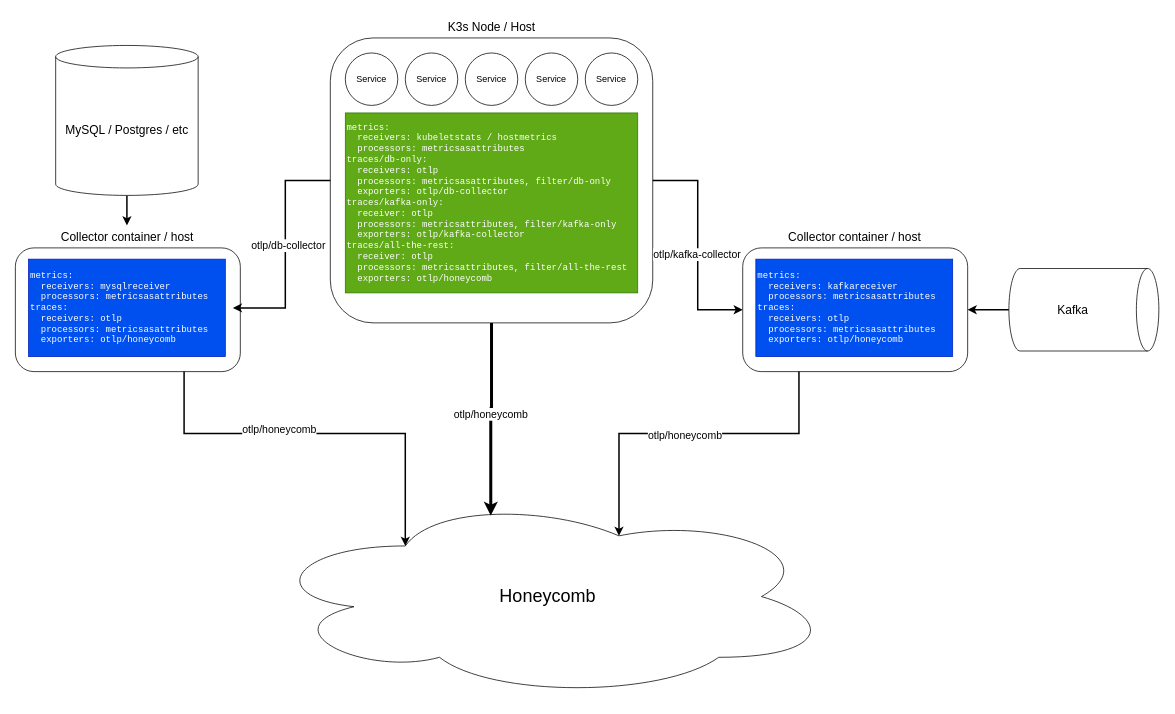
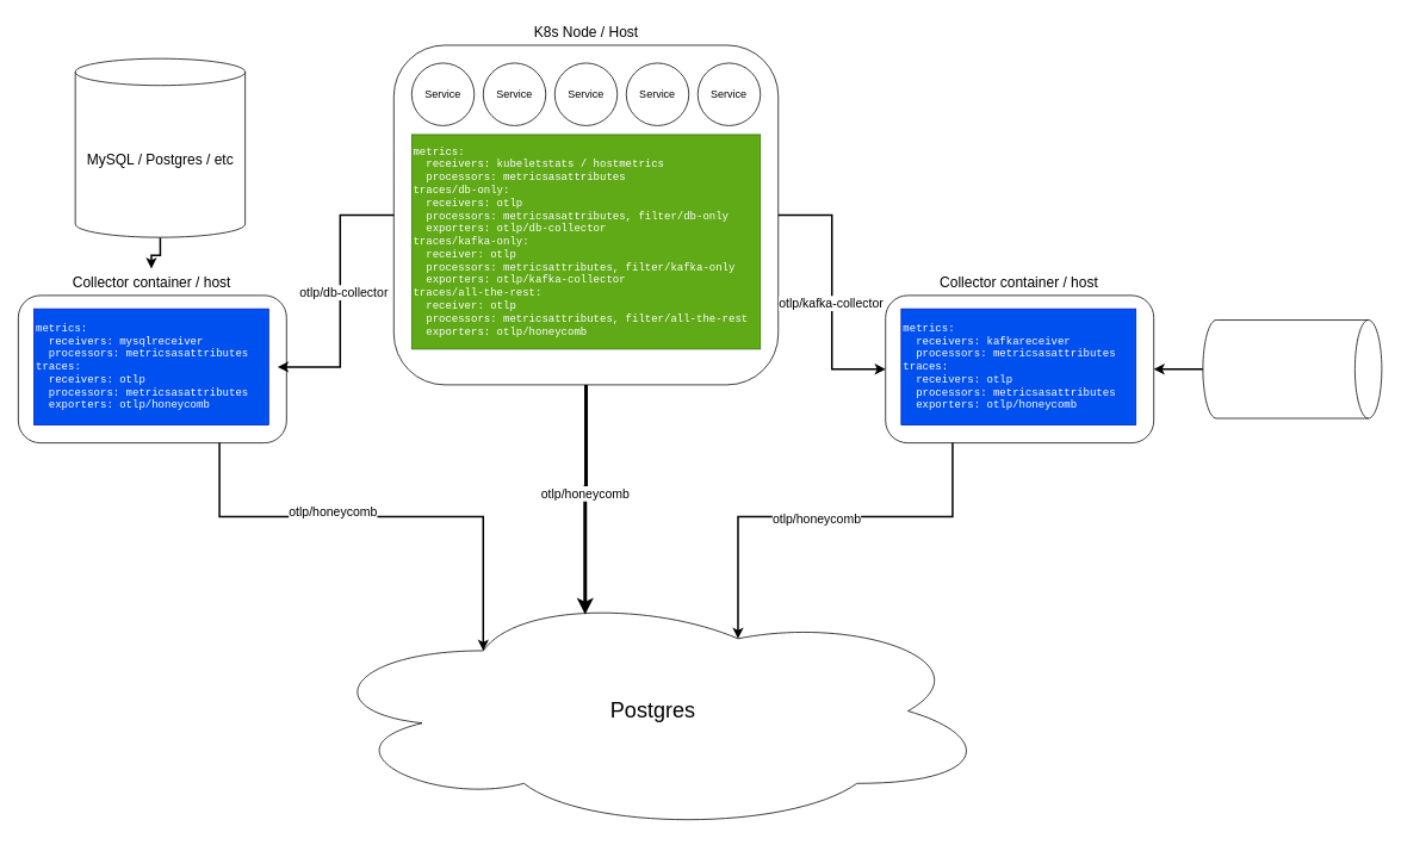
- <mxCell id="4" value="K3s Node / Host" style="text;html=1;align=center;verticalAlign=middle;resizable=0;points=[];autosize=1;strokeColor=none;fillColor=none;fontSize=16;" parent="2" vertex="1"><mxGeometry x="145" width="140" height="30" as="geometry" /></mxCell>
+ <mxCell id="4" value="K8s Node / Host" style="text;html=1;align=center;verticalAlign=middle;resizable=0;points=[];autosize=1;strokeColor=none;fillColor=none;fontSize=16;" parent="2" vertex="1"><mxGeometry x="145" width="140" height="30" as="geometry" /></mxCell>
- <mxCell id="17" value="MySQL / Postgres / etc" style="shape=cylinder3;whiteSpace=wrap;html=1;boundedLbl=1;backgroundOutline=1;size=15;fontSize=16;" parent="11" vertex="1"><mxGeometry x="53.75" width="190" height="200" as="geometry" /></mxCell>
+ <mxCell id="17" value="MySQL / Postgres / etc" style="shape=cylinder3;whiteSpace=wrap;html=1;boundedLbl=1;backgroundOutline=1;size=15;fontSize=16;" parent="11" vertex="1"><mxGeometry x="63.75" y="5" width="190" height="200" as="geometry" /></mxCell>
- <mxCell id="28" value="Kafka" style="text;html=1;align=center;verticalAlign=middle;resizable=0;points=[];autosize=1;strokeColor=none;fillColor=none;fontSize=16;" parent="26" vertex="1"><mxGeometry x="55" y="40" width="60" height="30" as="geometry" /></mxCell>
- <mxCell id="29" value="Honeycomb" style="ellipse;shape=cloud;whiteSpace=wrap;html=1;fontSize=24;" parent="1" vertex="1"><mxGeometry x="350" y="660" width="760" height="270" as="geometry" /></mxCell>
+ <mxCell id="29" value="Postgres" style="ellipse;shape=cloud;whiteSpace=wrap;html=1;fontSize=24;" parent="1" vertex="1"><mxGeometry x="350" y="660" width="760" height="270" as="geometry" /></mxCell>
